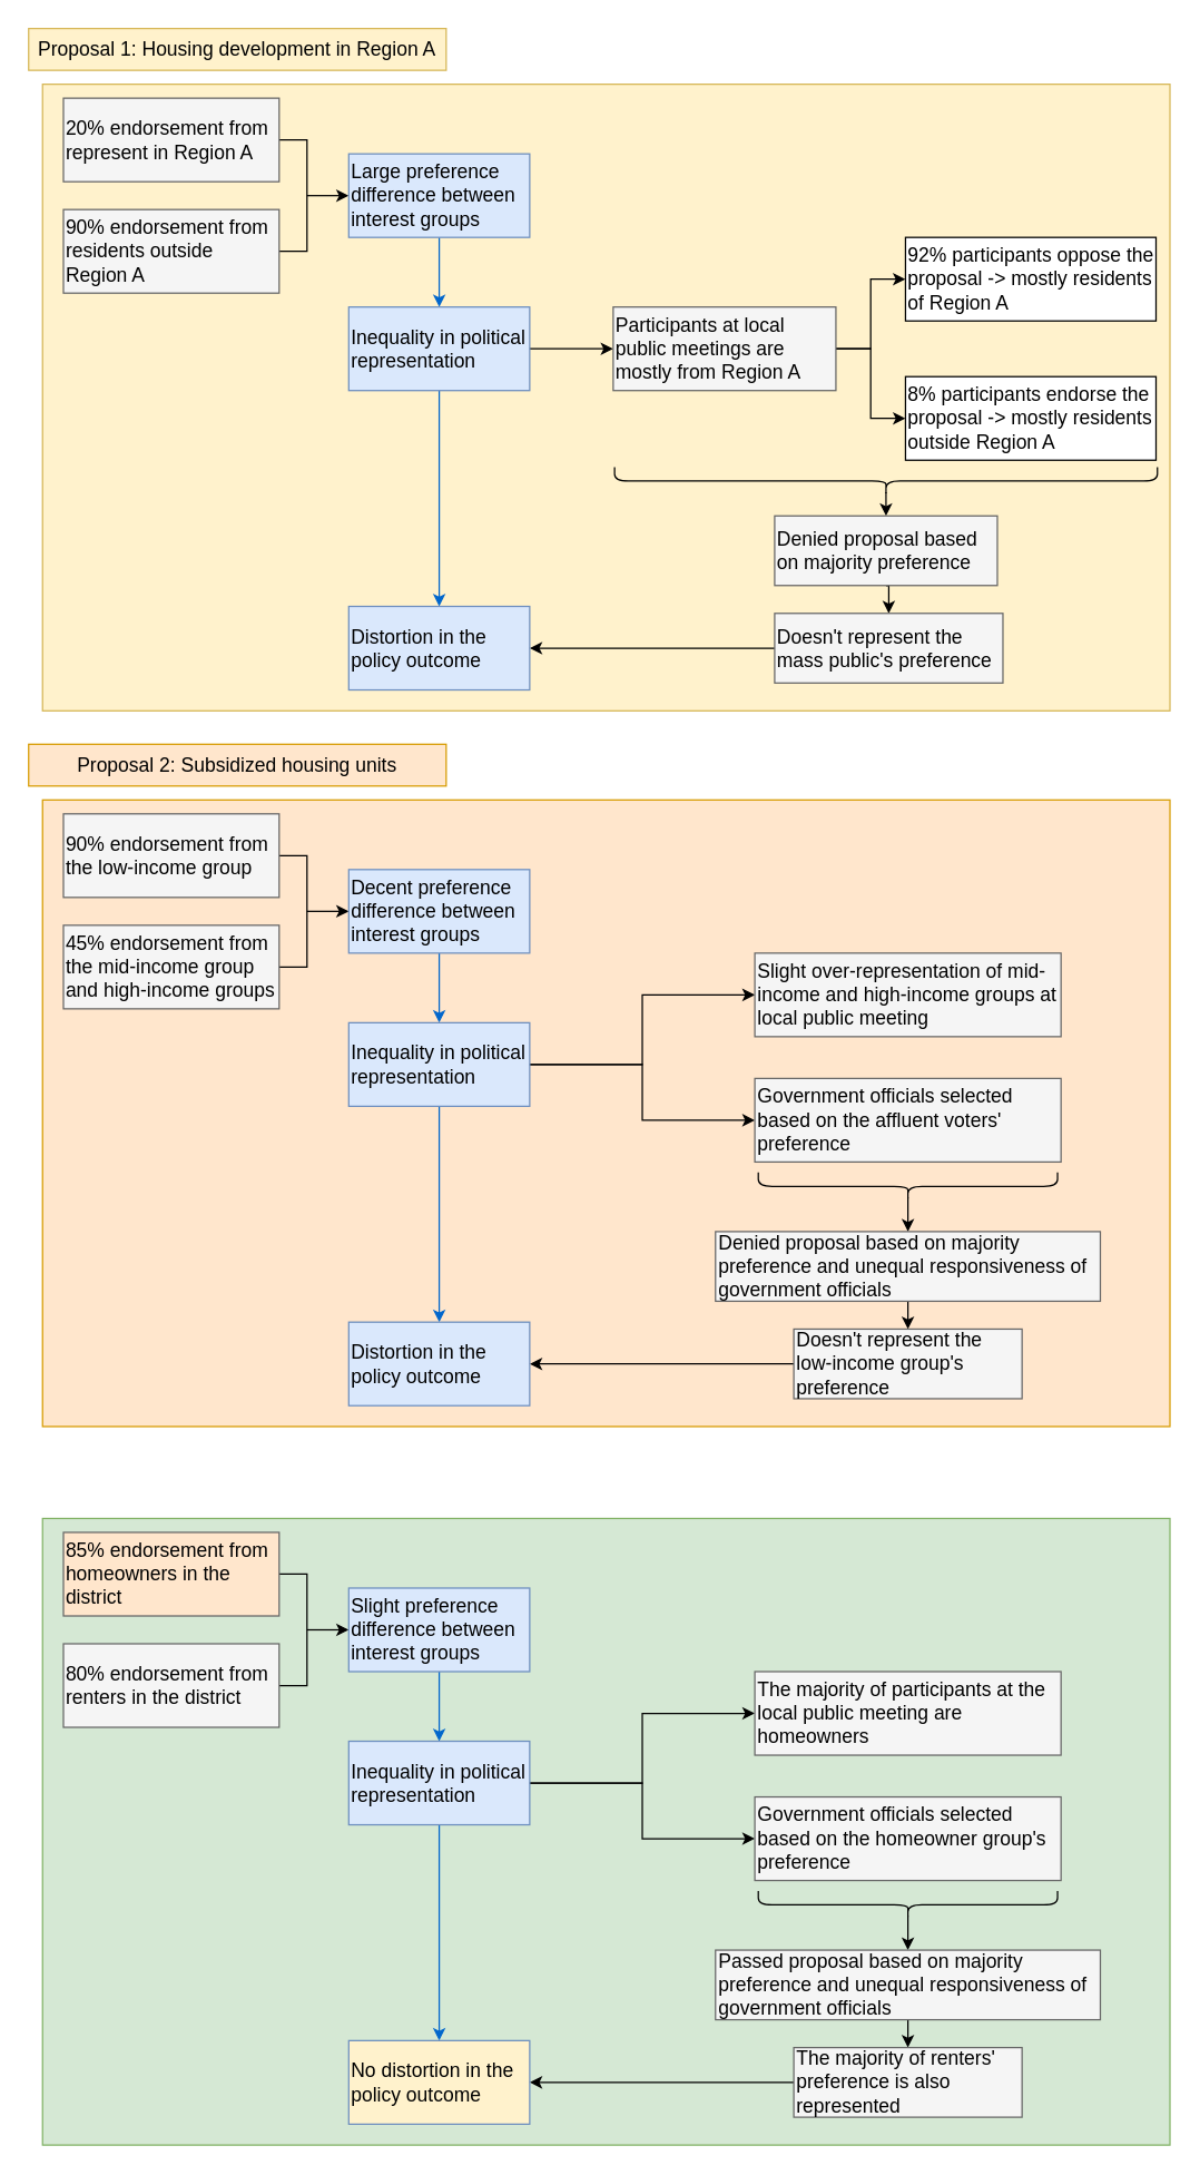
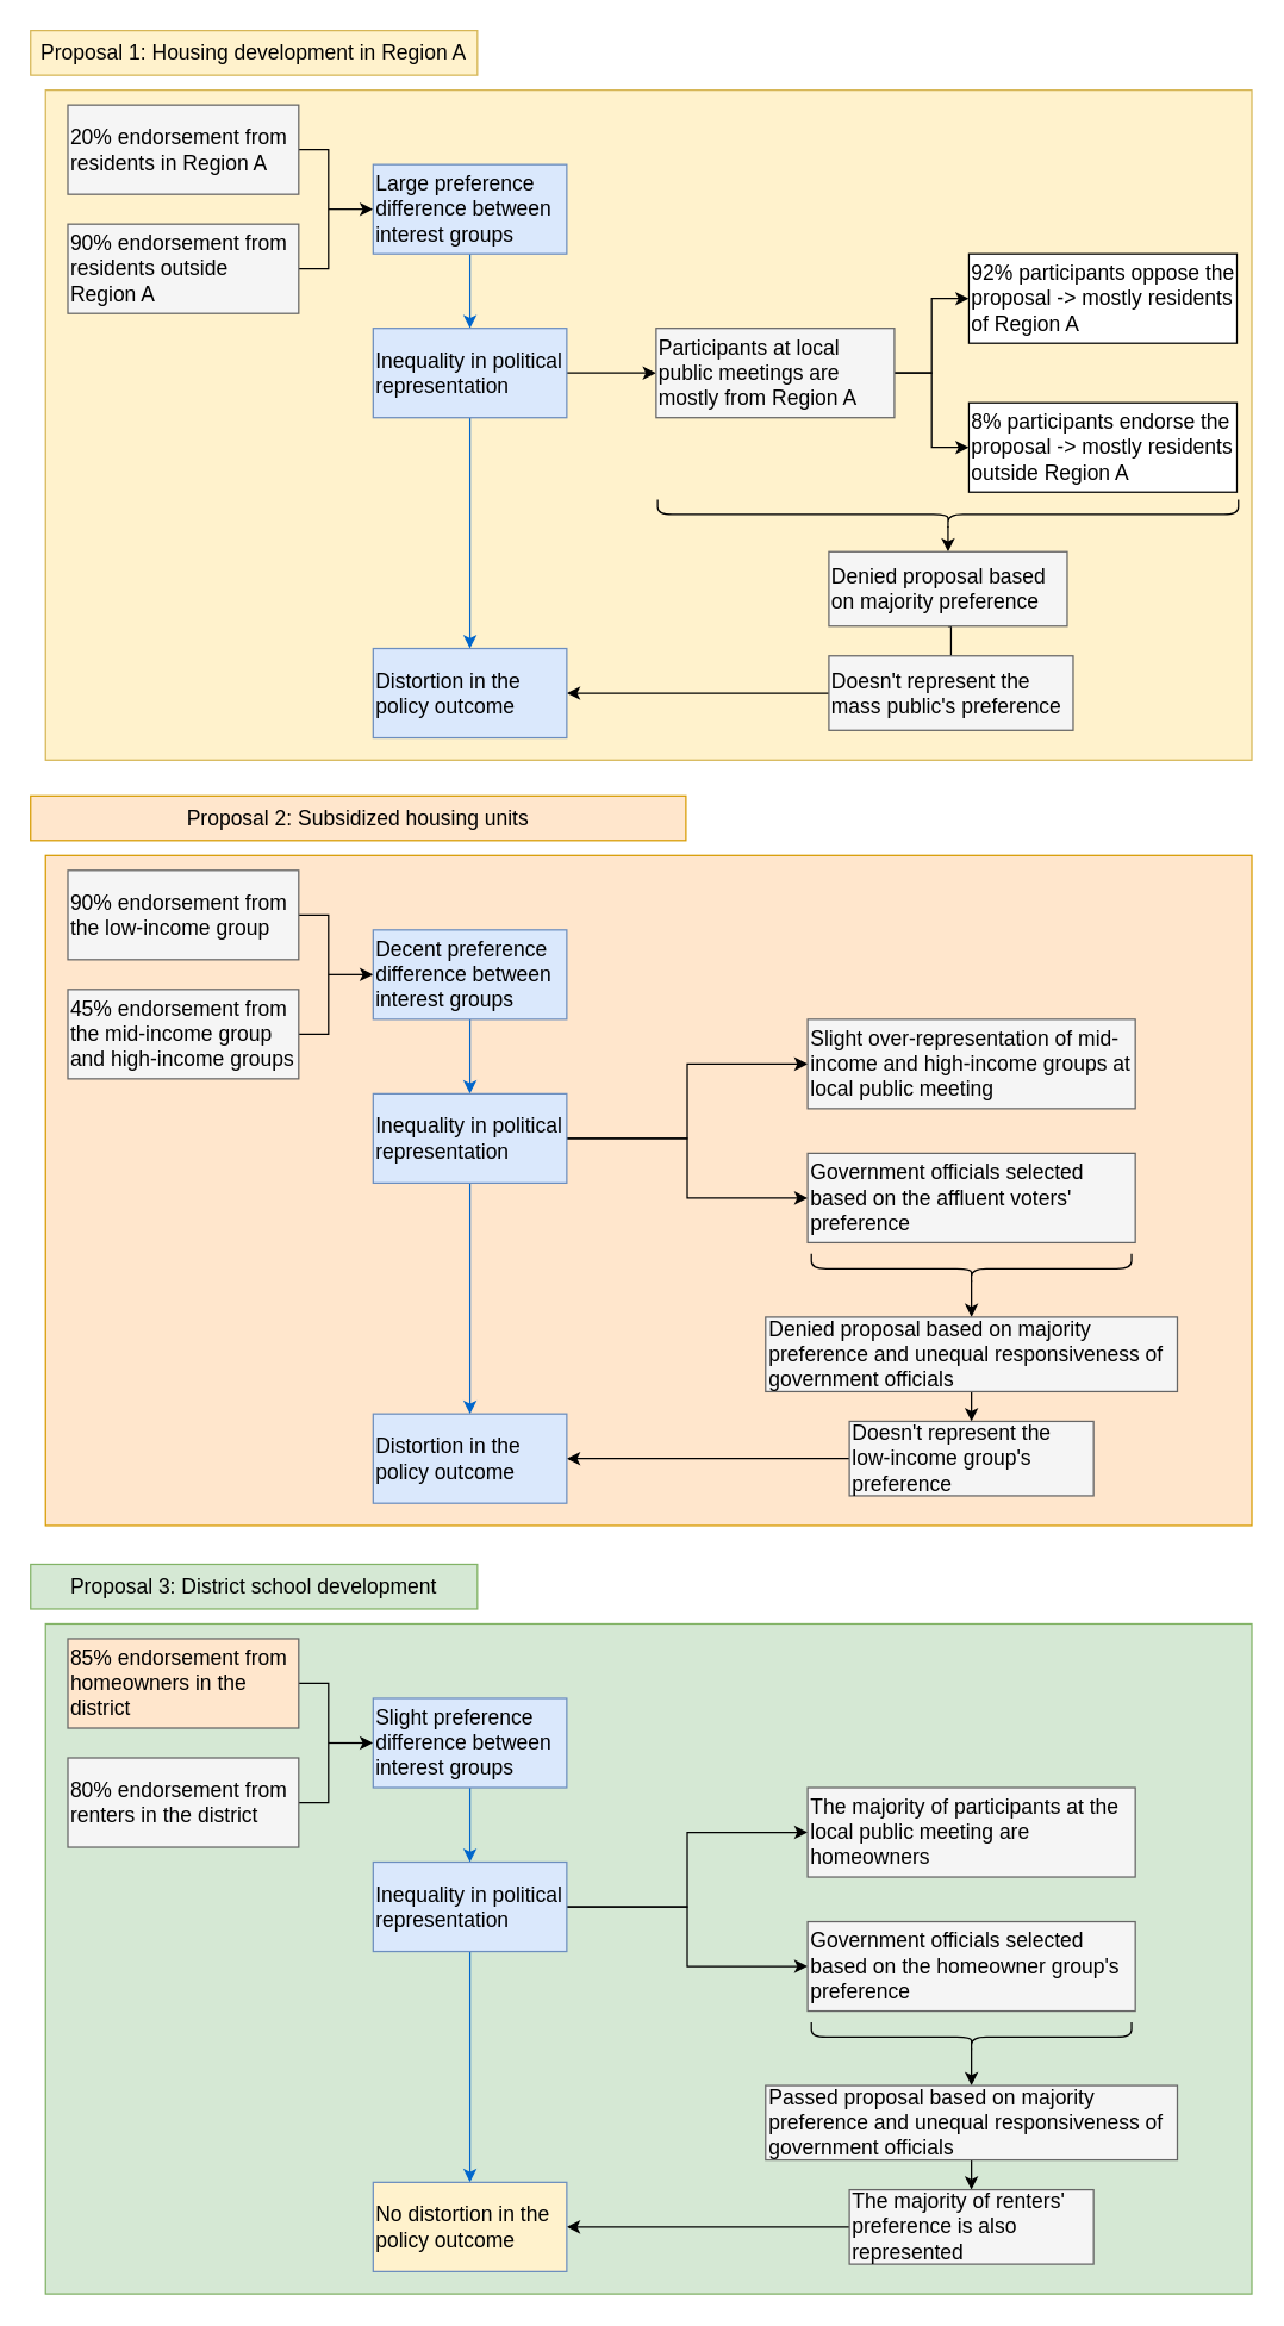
- <mxCell id="6" value="20% endorsement from represent in Region A" style="rounded=0;whiteSpace=wrap;html=1;fillColor=#f5f5f5;strokeColor=#666666;align=left;fontSize=14;fontColor=#000000;" vertex="1" parent="1"><mxGeometry x="45" y="70" width="155" height="60" as="geometry" /></mxCell>
+ <mxCell id="6" value="20% endorsement from residents in Region A" style="rounded=0;whiteSpace=wrap;html=1;fillColor=#f5f5f5;strokeColor=#666666;align=left;fontSize=14;fontColor=#000000;" vertex="1" parent="1"><mxGeometry x="45" y="70" width="155" height="60" as="geometry" /></mxCell>
- <mxCell id="21" style="edgeStyle=orthogonalEdgeStyle;rounded=0;orthogonalLoop=1;jettySize=auto;html=1;exitX=0.5;exitY=1;exitDx=0;exitDy=0;entryX=0.5;entryY=0;entryDx=0;entryDy=0;" edge="1" parent="1" source="22" target="24"><mxGeometry relative="1" as="geometry"><mxPoint x="636" y="450" as="targetPoint" /></mxGeometry></mxCell>
+ <mxCell id="21" style="edgeStyle=orthogonalEdgeStyle;rounded=0;orthogonalLoop=1;jettySize=auto;html=1;exitX=0.5;exitY=1;exitDx=0;exitDy=0;entryX=0.5;entryY=0;entryDx=0;entryDy=0;endArrow=none;" edge="1" parent="1" source="22" target="24"><mxGeometry relative="1" as="geometry"><mxPoint x="636" y="450" as="targetPoint" /></mxGeometry></mxCell>
- <mxCell id="26" value="Proposal 2: Subsidized housing units" style="rounded=0;whiteSpace=wrap;html=1;fillColor=#ffe6cc;strokeColor=#d79b00;fontSize=14;" vertex="1" parent="1"><mxGeometry x="20" y="534" width="300" height="30" as="geometry" /></mxCell>
+ <mxCell id="26" value="Proposal 2: Subsidized housing units" style="rounded=0;whiteSpace=wrap;html=1;fillColor=#ffe6cc;strokeColor=#d79b00;fontSize=14;" vertex="1" parent="1"><mxGeometry x="20" y="534" width="440" height="30" as="geometry" /></mxCell>
+ <mxCell id="47" value="Proposal 3: District school development" style="rounded=0;whiteSpace=wrap;html=1;fillColor=#d5e8d4;strokeColor=#82b366;fontSize=14;" vertex="1" parent="1"><mxGeometry x="20" y="1050" width="300" height="30" as="geometry" /></mxCell>
